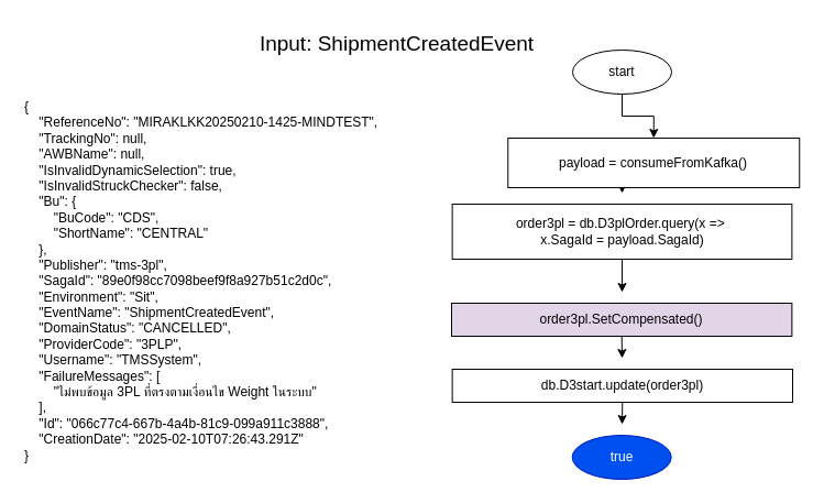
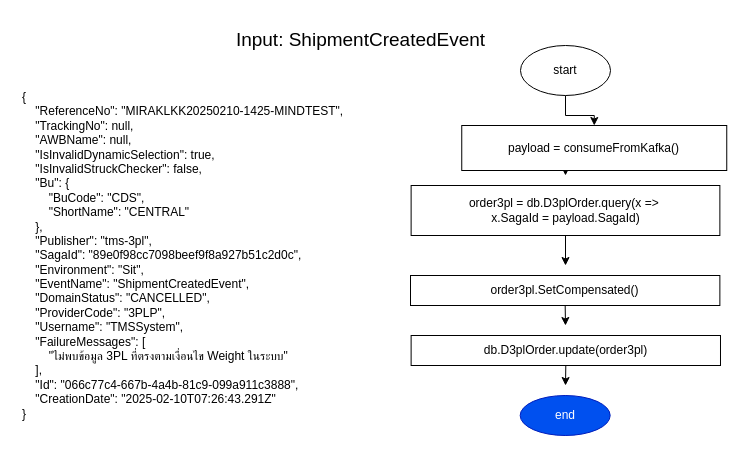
- <mxCell id="3" value="start" style="ellipse;whiteSpace=wrap;html=1;" parent="1" vertex="1"><mxGeometry x="520" y="45" width="90" height="40" as="geometry" /></mxCell>
+ <mxCell id="3" value="start" style="ellipse;whiteSpace=wrap;html=1;" parent="1" vertex="1"><mxGeometry x="520" y="45" width="90" height="50" as="geometry" /></mxCell>
- <mxCell id="9" value="order3pl.SetCompensated()" style="rounded=0;whiteSpace=wrap;html=1;fillColor=#e1d5e7;" parent="1" vertex="1"><mxGeometry x="410" y="275" width="309.37" height="30" as="geometry" /></mxCell>
+ <mxCell id="9" value="order3pl.SetCompensated()" style="rounded=0;whiteSpace=wrap;html=1;" parent="1" vertex="1"><mxGeometry x="410" y="275" width="309.37" height="30" as="geometry" /></mxCell>
- <mxCell id="11" value="db.D3start.update(order3pl)" style="rounded=0;whiteSpace=wrap;html=1;" parent="1" vertex="1"><mxGeometry x="410.62" y="335" width="309.37" height="30" as="geometry" /></mxCell>
+ <mxCell id="11" value="db.D3plOrder.update(order3pl)" style="rounded=0;whiteSpace=wrap;html=1;" parent="1" vertex="1"><mxGeometry x="410.62" y="335" width="309.37" height="30" as="geometry" /></mxCell>
- <mxCell id="12" value="true" style="ellipse;whiteSpace=wrap;html=1;fillColor=#0050ef;fontColor=#ffffff;strokeColor=#001DBC;" parent="1" vertex="1"><mxGeometry x="519.68" y="395" width="90" height="40" as="geometry" /></mxCell>
+ <mxCell id="12" value="end" style="ellipse;whiteSpace=wrap;html=1;fillColor=#0050ef;fontColor=#ffffff;strokeColor=#001DBC;" parent="1" vertex="1"><mxGeometry x="519.68" y="395" width="90" height="40" as="geometry" /></mxCell>
